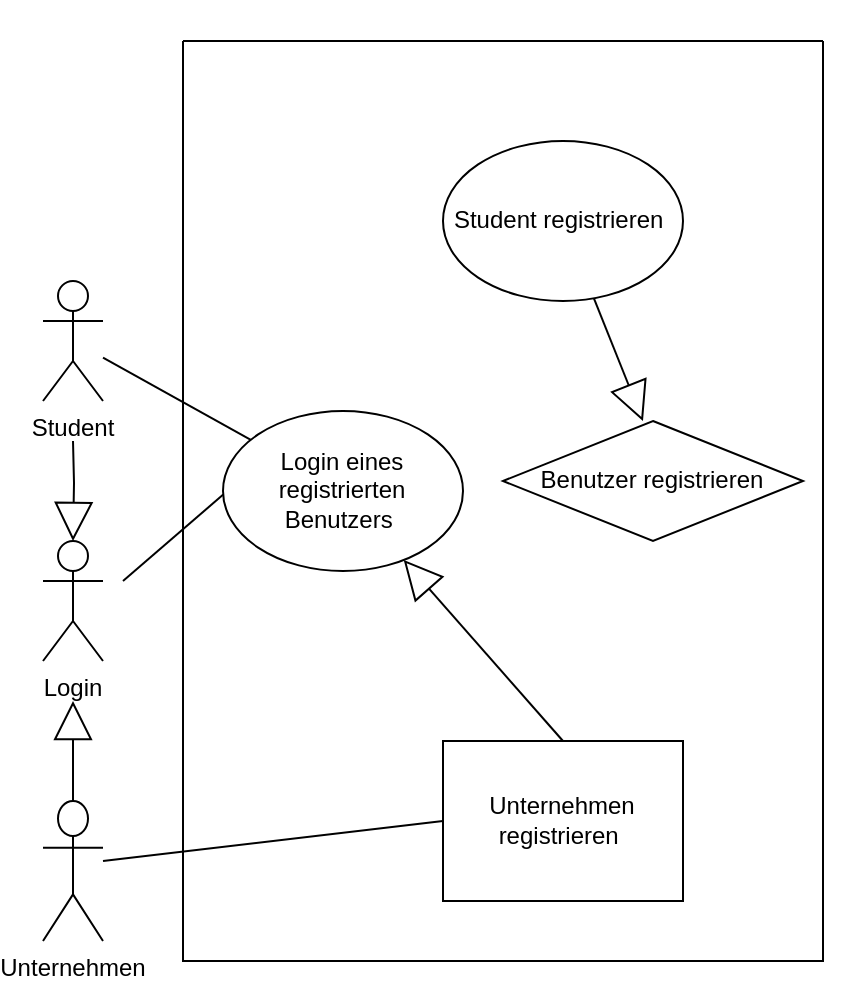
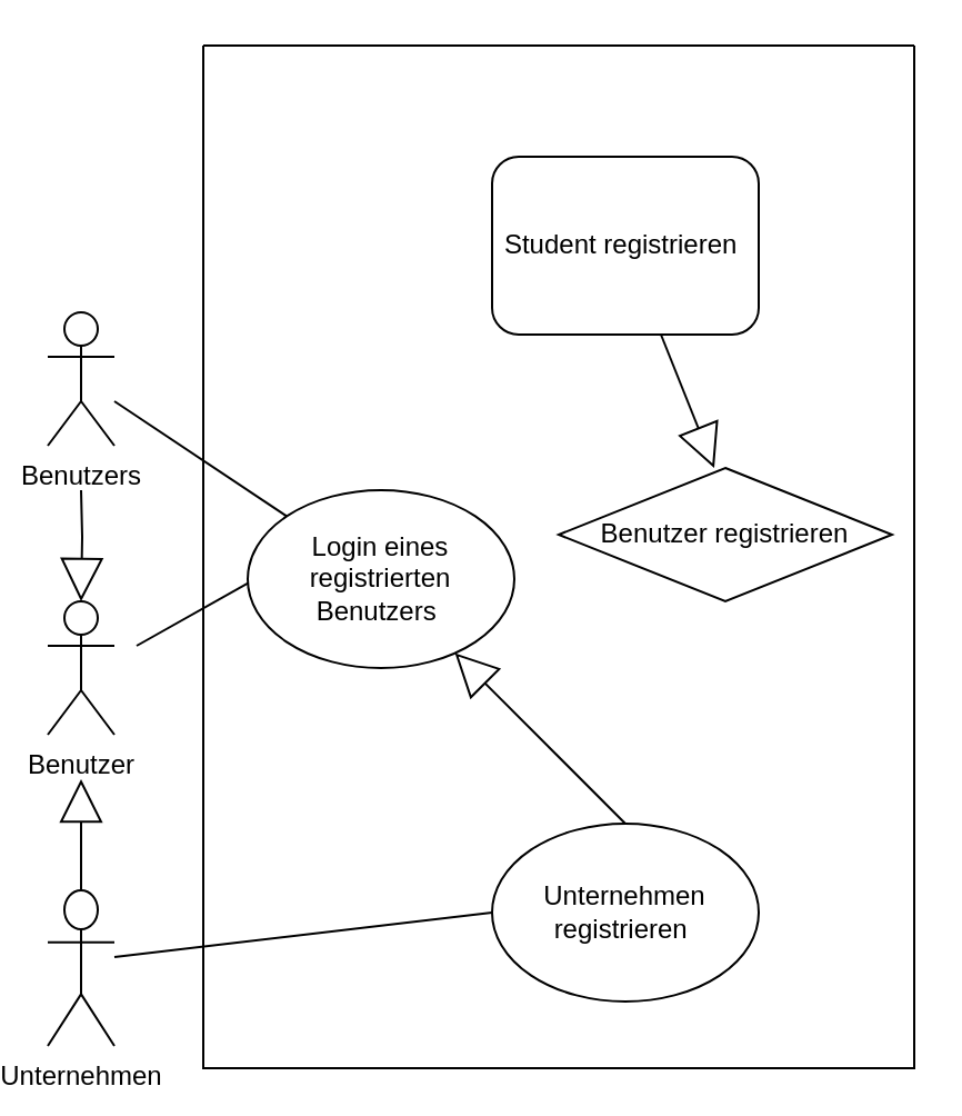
- <mxCell id="12" value="Student registrieren&amp;nbsp;" style="ellipse;whiteSpace=wrap;html=1;" parent="10" vertex="1"><mxGeometry x="130" y="50" width="120" height="80" as="geometry" /></mxCell>
+ <mxCell id="12" value="Student registrieren&amp;nbsp;" style="whiteSpace=wrap;html=1;rounded=1;" parent="10" vertex="1"><mxGeometry x="130" y="50" width="120" height="80" as="geometry" /></mxCell>
- <mxCell id="3" value="Student" style="shape=umlActor;verticalLabelPosition=bottom;verticalAlign=top;html=1;outlineConnect=0;" parent="1" vertex="1"><mxGeometry x="20" y="140" width="30" height="60" as="geometry" /></mxCell>
+ <mxCell id="3" value="Benutzers" style="shape=umlActor;verticalLabelPosition=bottom;verticalAlign=top;html=1;outlineConnect=0;" parent="1" vertex="1"><mxGeometry x="20" y="140" width="30" height="60" as="geometry" /></mxCell>
- <mxCell id="16" value="Login eines registrierten Benutzers&amp;nbsp;" style="ellipse;whiteSpace=wrap;html=1;" parent="10" vertex="1"><mxGeometry x="20" y="185" width="120" height="80" as="geometry" /></mxCell>
+ <mxCell id="16" value="Login eines registrierten Benutzers&amp;nbsp;" style="ellipse;whiteSpace=wrap;html=1;" parent="10" vertex="1"><mxGeometry x="20" y="200" width="120" height="80" as="geometry" /></mxCell>
- <mxCell id="4" value="Login" style="shape=umlActor;verticalLabelPosition=bottom;verticalAlign=top;html=1;outlineConnect=0;" parent="1" vertex="1"><mxGeometry x="20" y="270" width="30" height="60" as="geometry" /></mxCell>
+ <mxCell id="4" value="Benutzer" style="shape=umlActor;verticalLabelPosition=bottom;verticalAlign=top;html=1;outlineConnect=0;" parent="1" vertex="1"><mxGeometry x="20" y="270" width="30" height="60" as="geometry" /></mxCell>
- <mxCell id="11" value="Unternehmen registrieren&amp;nbsp;" style="whiteSpace=wrap;html=1;rounded=0;" parent="10" vertex="1"><mxGeometry x="130" y="350" width="120" height="80" as="geometry" /></mxCell>
+ <mxCell id="11" value="Unternehmen registrieren&amp;nbsp;" style="ellipse;whiteSpace=wrap;html=1;" parent="10" vertex="1"><mxGeometry x="130" y="350" width="120" height="80" as="geometry" /></mxCell>
